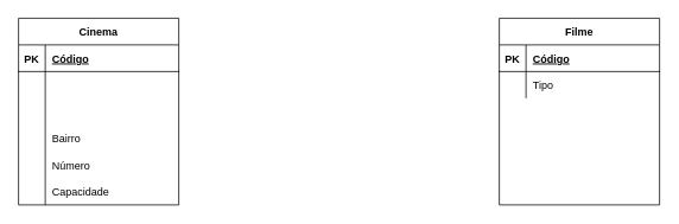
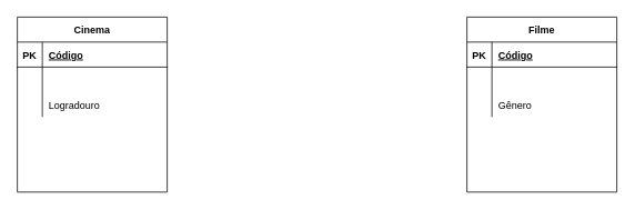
- <mxCell id="26" value="Tipo" style="shape=partialRectangle;connectable=0;fillColor=none;top=0;left=0;bottom=0;right=0;align=left;spacingLeft=6;overflow=hidden;" vertex="1" parent="24"><mxGeometry x="30" width="150" height="30" as="geometry" /></mxCell>
+ <mxCell id="10" value="Logradouro" style="shape=partialRectangle;connectable=0;fillColor=none;top=0;left=0;bottom=0;right=0;align=left;spacingLeft=6;overflow=hidden;" vertex="1" parent="8"><mxGeometry x="30" width="150" height="30" as="geometry" /></mxCell>
+ <mxCell id="29" value="Gênero" style="shape=partialRectangle;connectable=0;fillColor=none;top=0;left=0;bottom=0;right=0;align=left;spacingLeft=6;overflow=hidden;" vertex="1" parent="27"><mxGeometry x="30" width="150" height="30" as="geometry" /></mxCell>
- <mxCell id="13" value="Bairro" style="shape=partialRectangle;connectable=0;fillColor=none;top=0;left=0;bottom=0;right=0;align=left;spacingLeft=6;overflow=hidden;" vertex="1" parent="11"><mxGeometry x="30" width="150" height="30" as="geometry" /></mxCell>
- <mxCell id="16" value="Número" style="shape=partialRectangle;connectable=0;fillColor=none;top=0;left=0;bottom=0;right=0;align=left;spacingLeft=6;overflow=hidden;" vertex="1" parent="14"><mxGeometry x="30" width="150" height="30" as="geometry" /></mxCell>
- <mxCell id="19" value="Capacidade" style="shape=partialRectangle;connectable=0;fillColor=none;top=0;left=0;bottom=0;right=0;align=left;spacingLeft=6;overflow=hidden;" vertex="1" parent="17"><mxGeometry x="30" width="150" height="30" as="geometry" /></mxCell>
